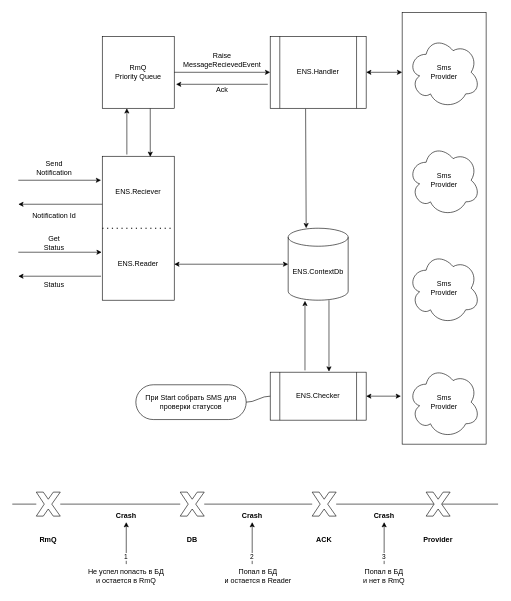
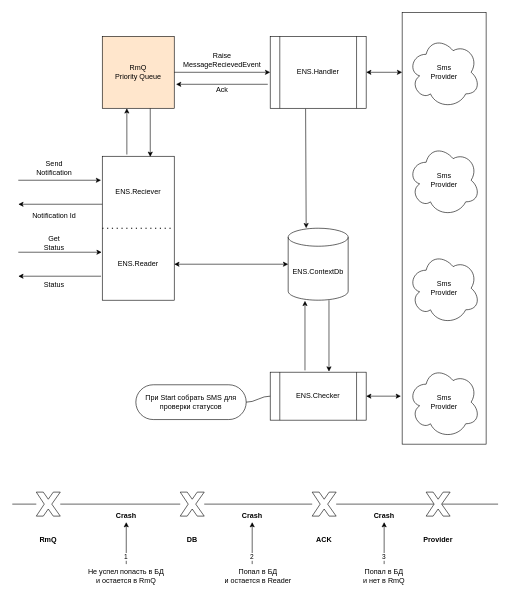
- <mxCell id="14" value="RmQ&lt;br&gt;Priority Queue" style="rounded=0;whiteSpace=wrap;html=1;" vertex="1" parent="1"><mxGeometry x="170" y="60" width="120" height="120" as="geometry" /></mxCell>
+ <mxCell id="14" value="RmQ&lt;br&gt;Priority Queue" style="rounded=0;whiteSpace=wrap;html=1;fillColor=#ffe6cc;" vertex="1" parent="1"><mxGeometry x="170" y="60" width="120" height="120" as="geometry" /></mxCell>
